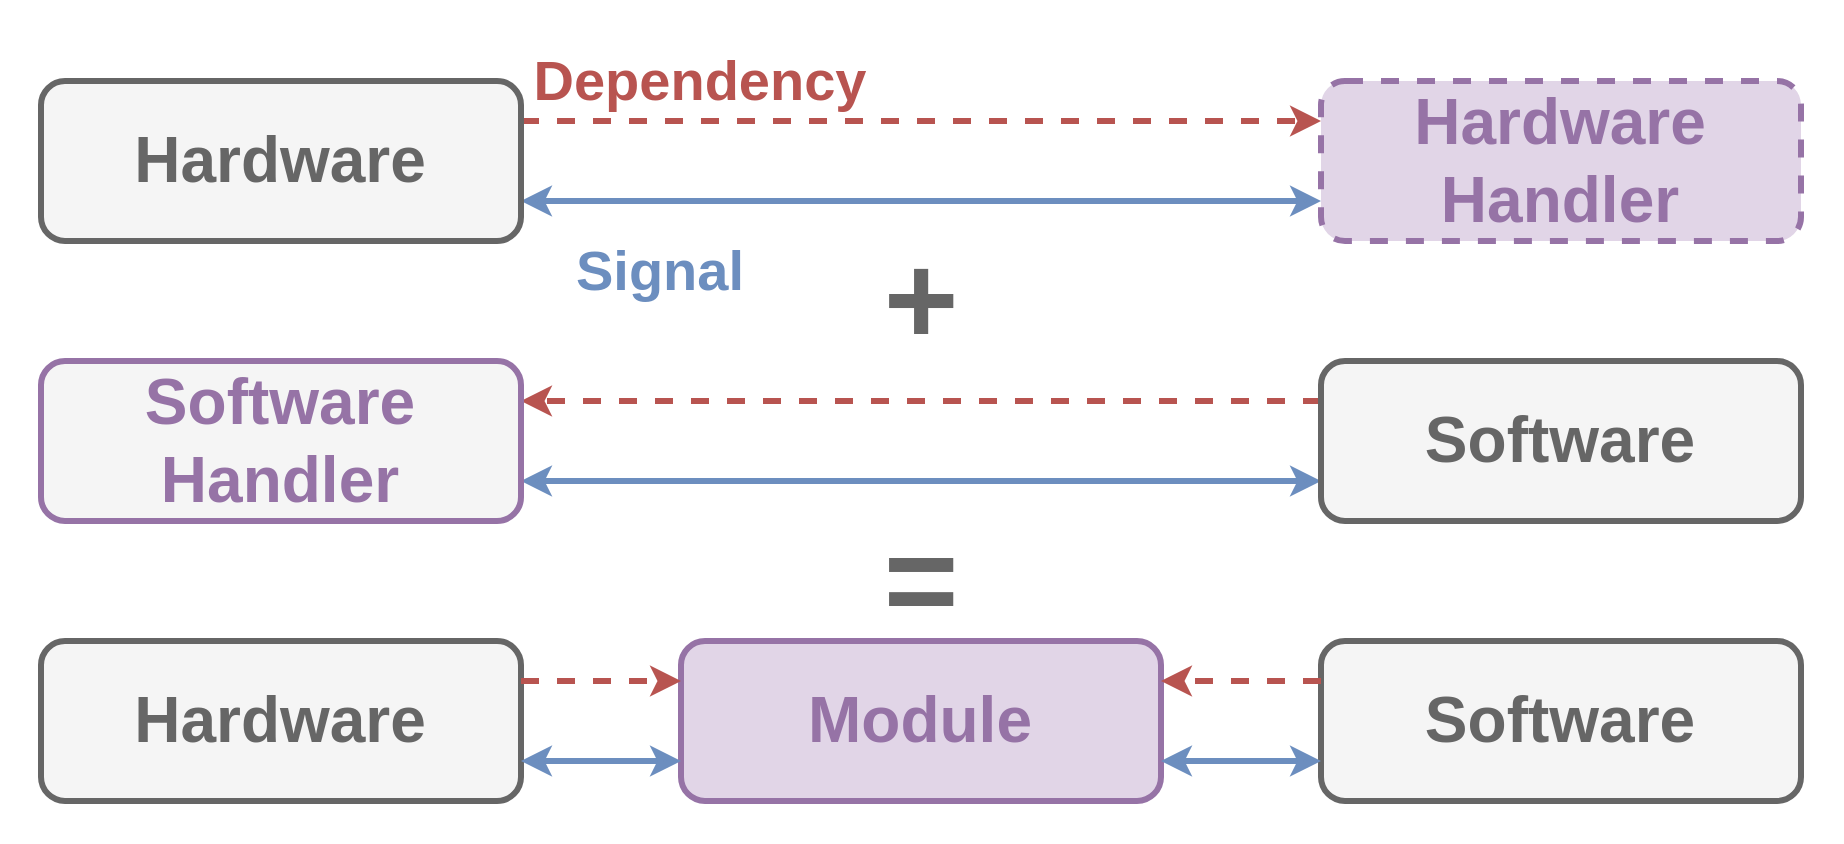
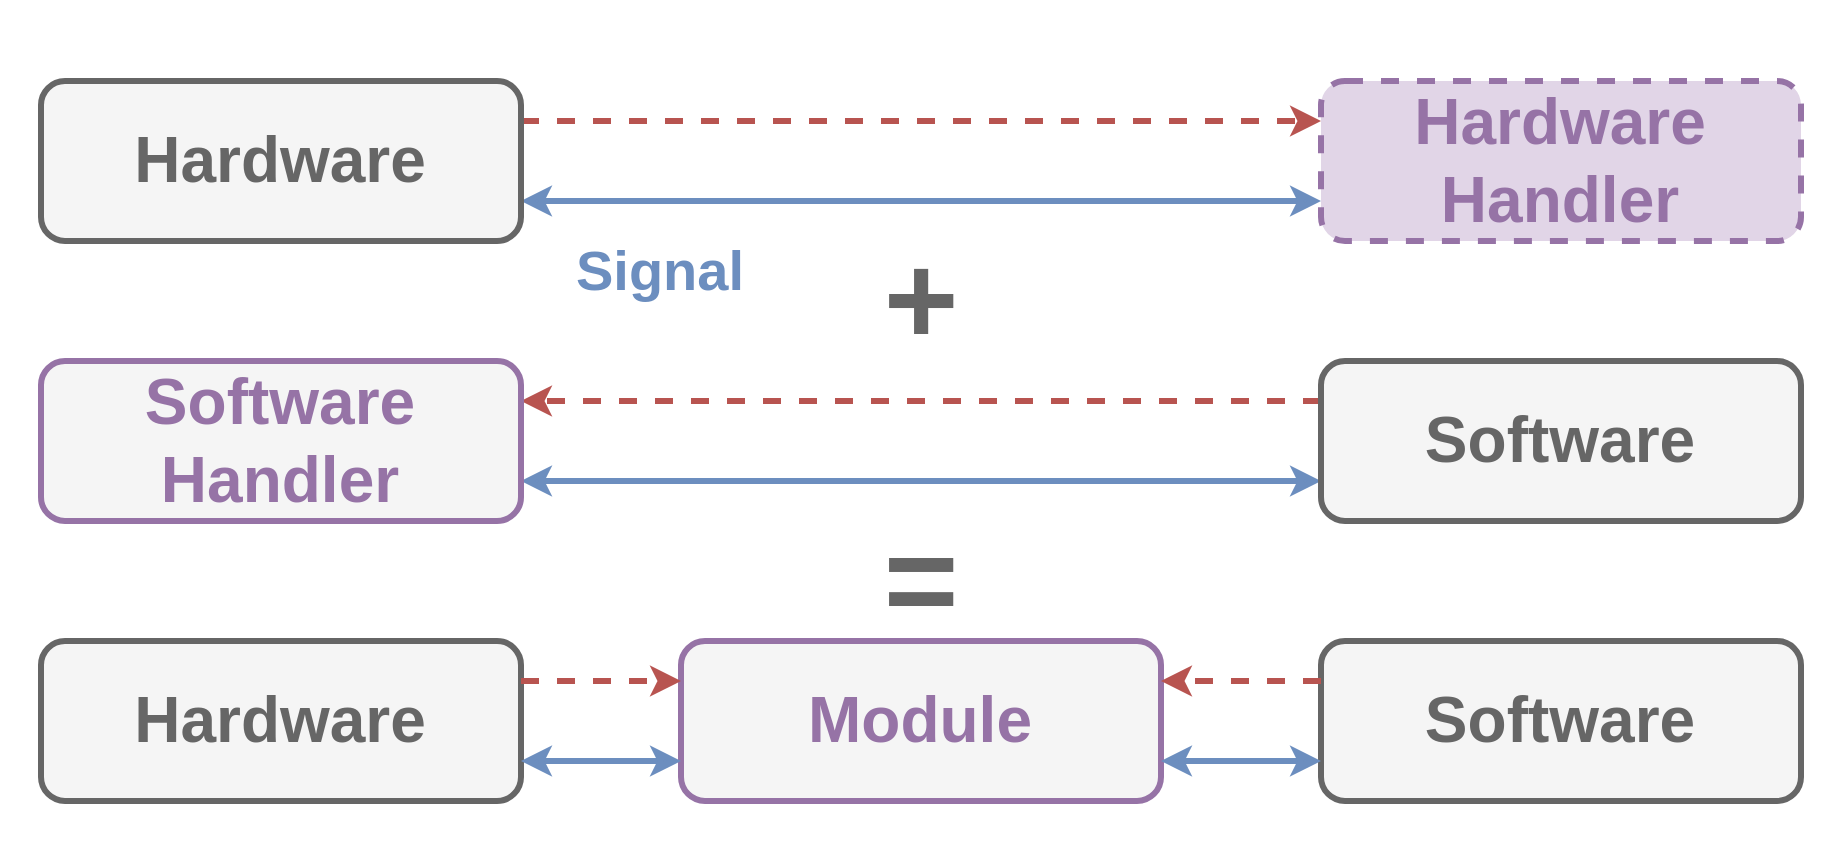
- <mxCell id="2" value="&lt;b&gt;&lt;font style=&quot;font-size: 28px&quot; color=&quot;#b85450&quot;&gt;Dependency&lt;/font&gt;&lt;/b&gt;" style="text;html=1;align=center;verticalAlign=middle;whiteSpace=wrap;rounded=0;" parent="1" vertex="1"><mxGeometry x="260" y="20" width="180" height="40" as="geometry" /></mxCell>
- <mxCell id="14" value="&lt;font color=&quot;#9673a6&quot;&gt;&lt;span style=&quot;font-size: 32px&quot;&gt;&lt;b&gt;Module&lt;/b&gt;&lt;/span&gt;&lt;/font&gt;" style="rounded=1;whiteSpace=wrap;html=1;fillColor=#e1d5e7;strokeWidth=3;strokeColor=#9673a6;" parent="1" vertex="1"><mxGeometry x="340" y="320" width="240" height="80" as="geometry" /></mxCell>
+ <mxCell id="14" value="&lt;font color=&quot;#9673a6&quot;&gt;&lt;span style=&quot;font-size: 32px&quot;&gt;&lt;b&gt;Module&lt;/b&gt;&lt;/span&gt;&lt;/font&gt;" style="rounded=1;whiteSpace=wrap;html=1;fillColor=#f5f5f5;strokeWidth=3;strokeColor=#9673a6;" parent="1" vertex="1"><mxGeometry x="340" y="320" width="240" height="80" as="geometry" /></mxCell>
